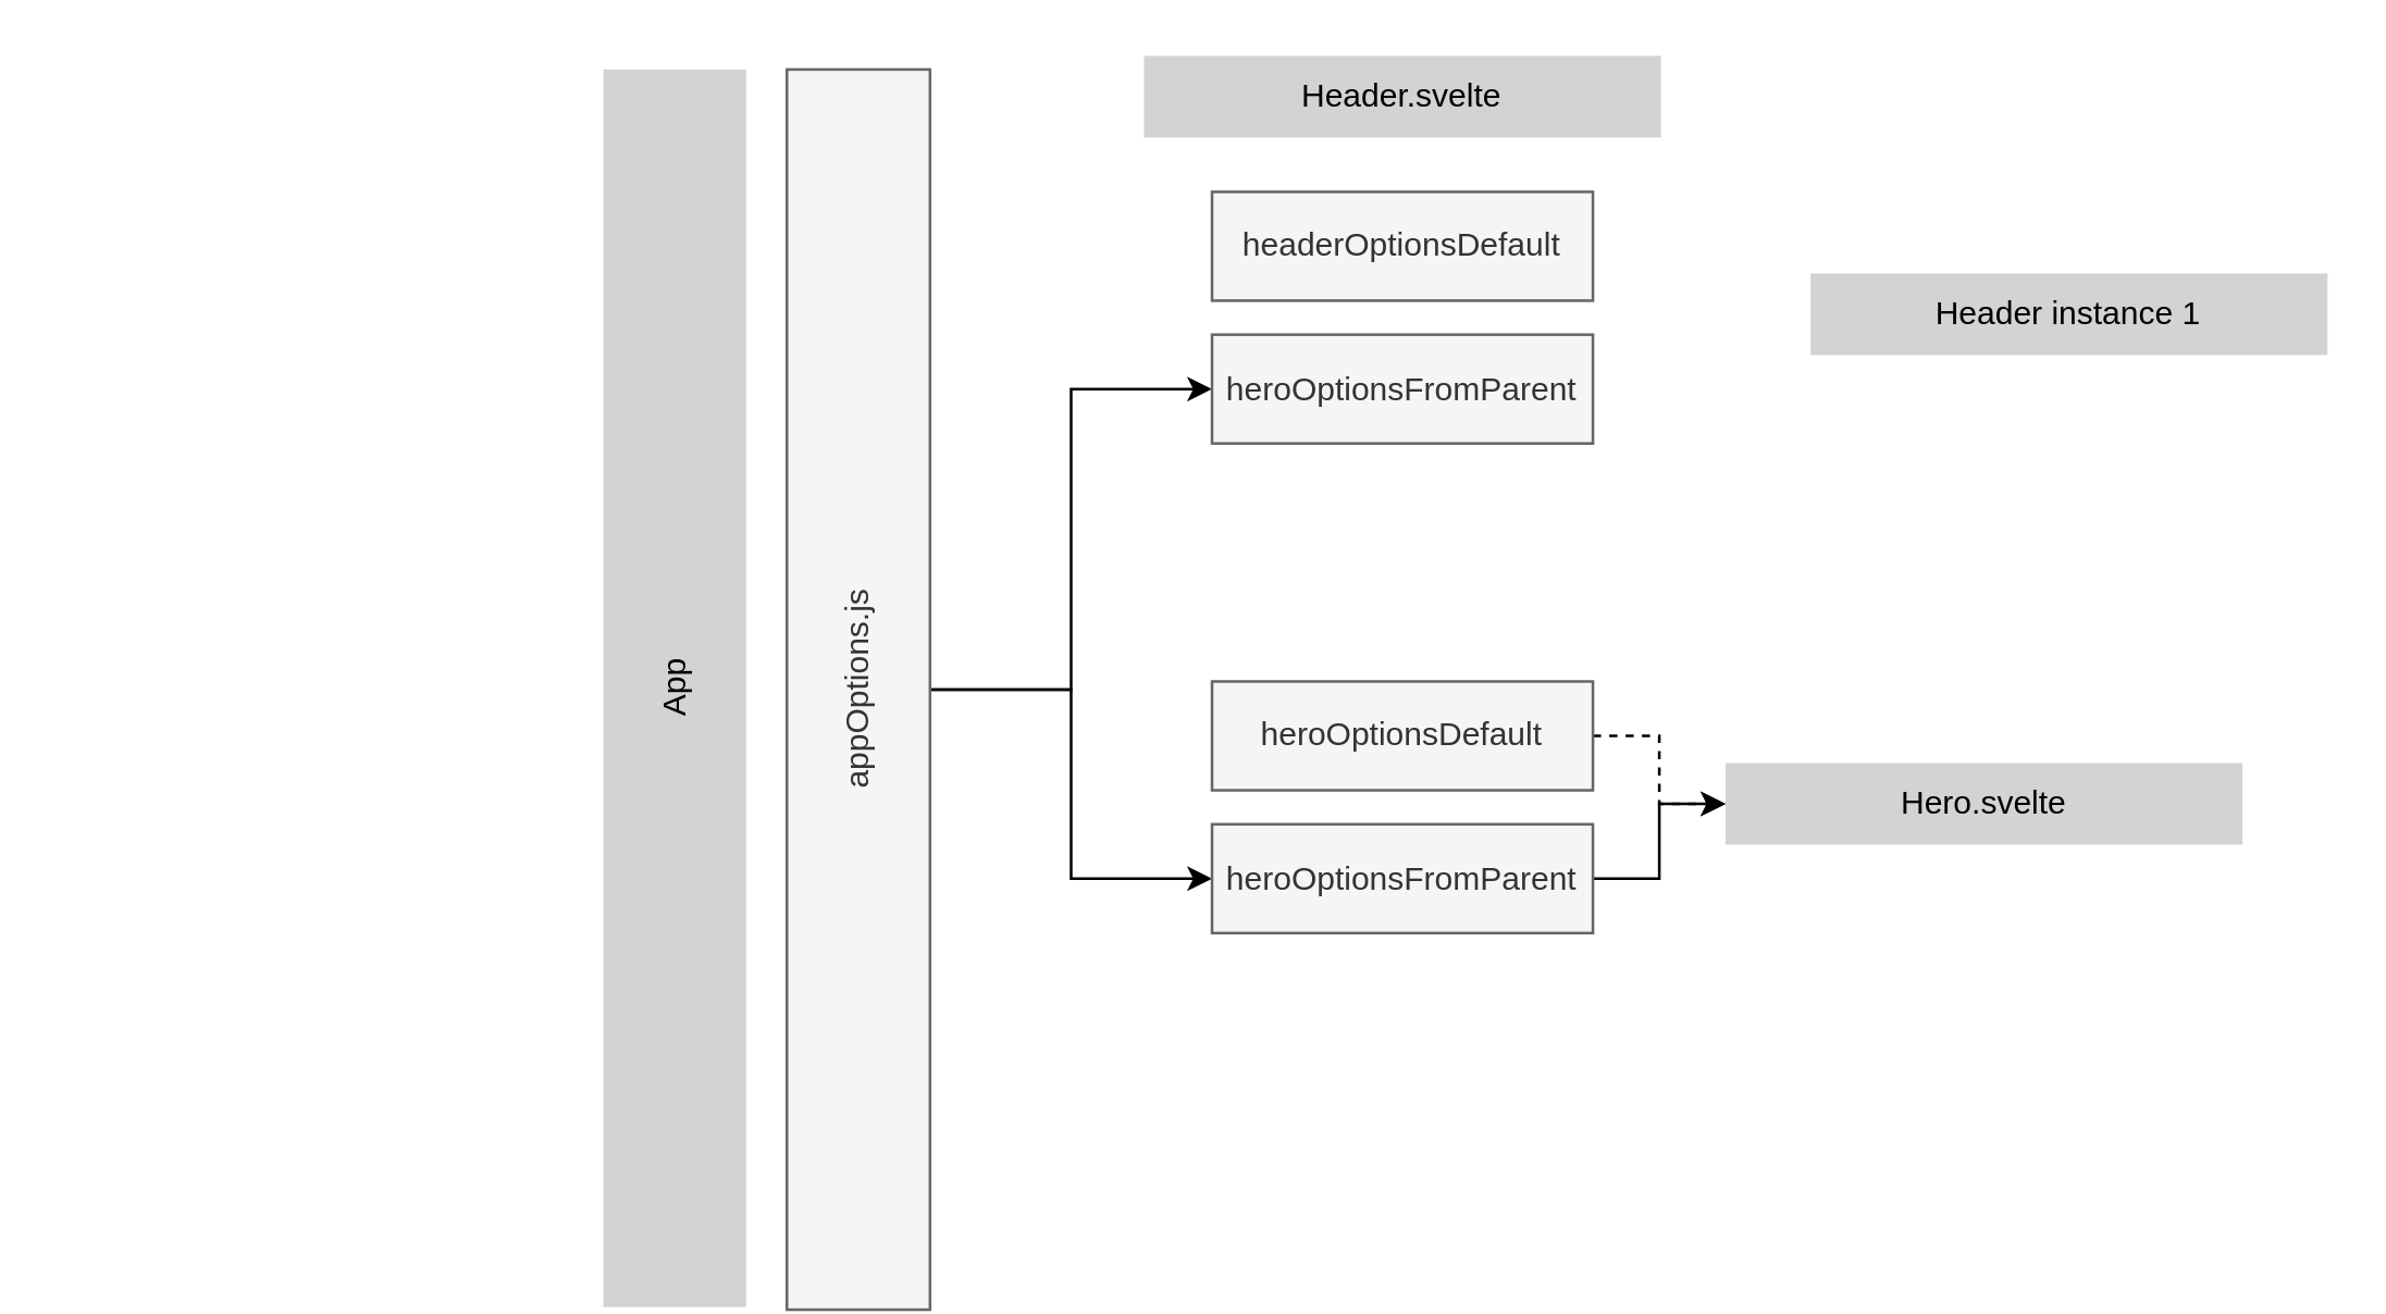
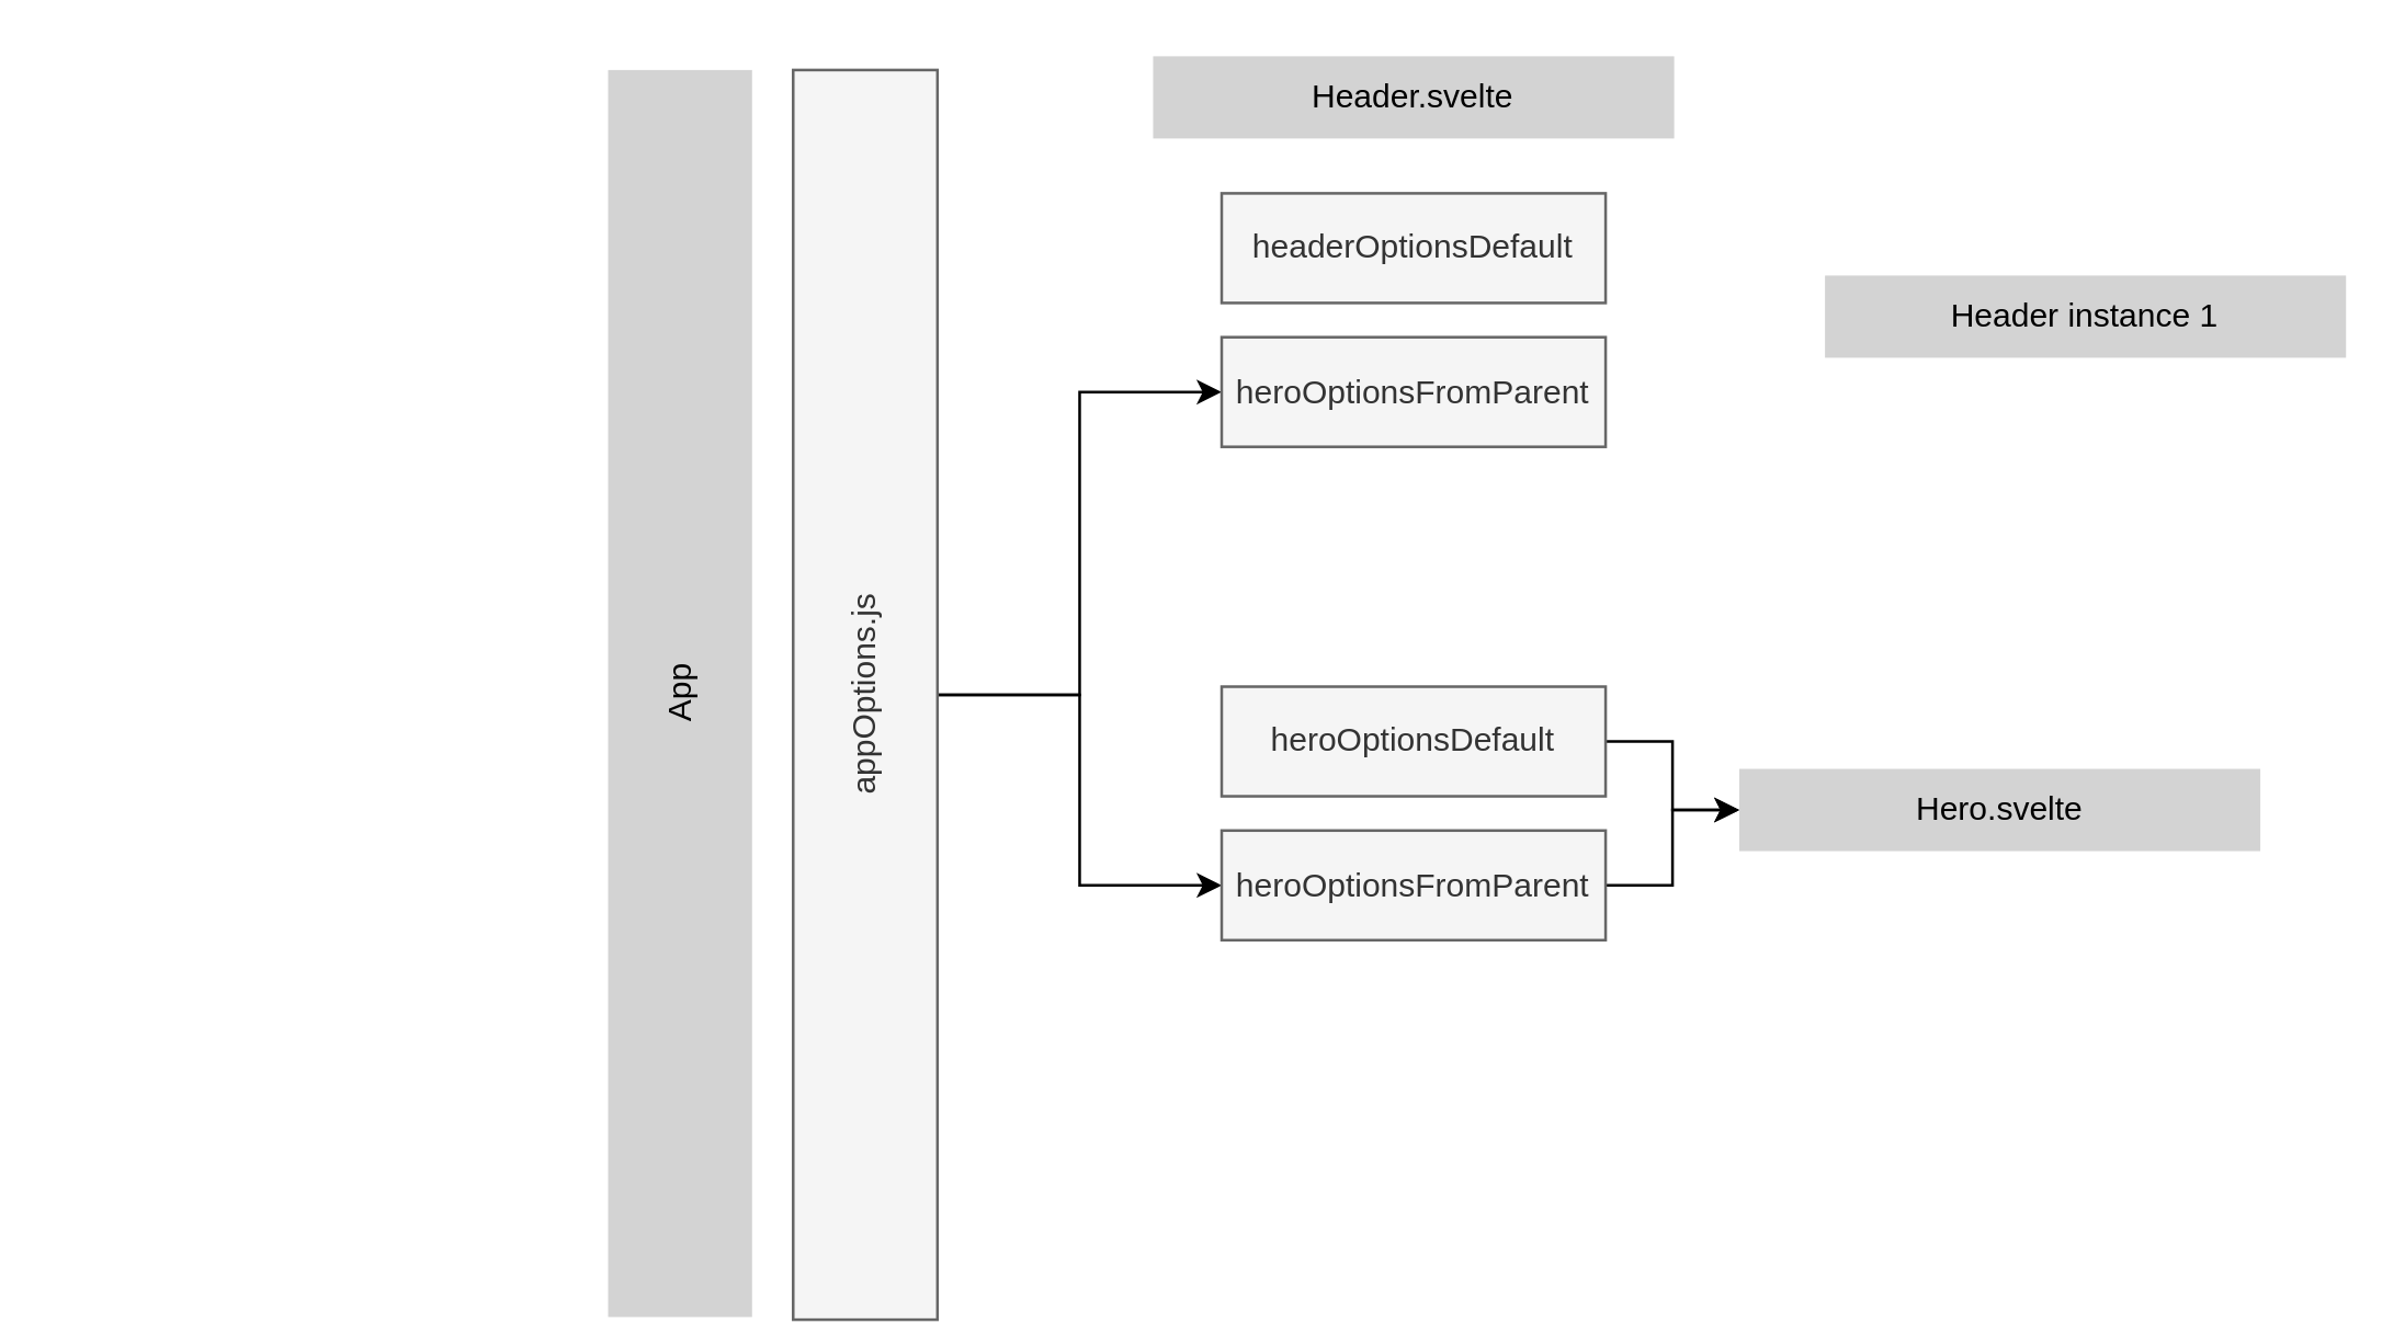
- <mxCell id="9" style="edgeStyle=orthogonalEdgeStyle;rounded=0;orthogonalLoop=1;jettySize=auto;html=1;dashed=1;" parent="1" source="10" target="13" edge="1"><mxGeometry relative="1" as="geometry" /></mxCell>
+ <mxCell id="9" style="edgeStyle=orthogonalEdgeStyle;rounded=0;orthogonalLoop=1;jettySize=auto;html=1;" parent="1" source="10" target="13" edge="1"><mxGeometry relative="1" as="geometry" /></mxCell>
